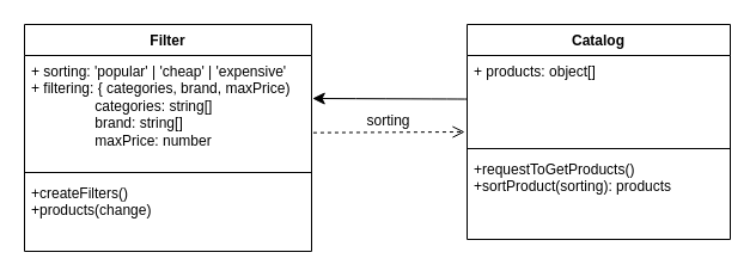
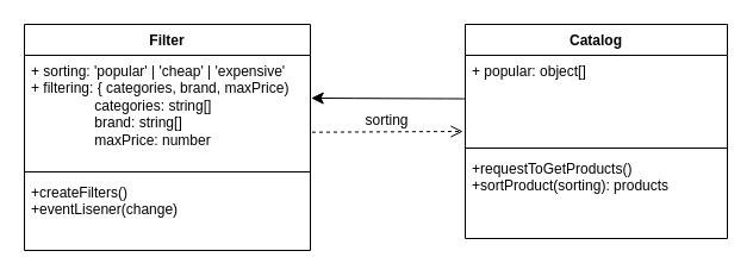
- <mxCell id="7" value="+ products: object[]&lt;div&gt;&lt;br/&gt;&lt;/div&gt;" style="text;strokeColor=none;fillColor=none;align=left;verticalAlign=top;spacingLeft=4;spacingRight=4;overflow=hidden;rotatable=0;points=[[0,0.5],[1,0.5]];portConstraint=eastwest;whiteSpace=wrap;html=1;" vertex="1" parent="6"><mxGeometry y="26" width="220" height="74" as="geometry" /></mxCell>
+ <mxCell id="7" value="+ popular: object[]&lt;div&gt;&lt;br/&gt;&lt;/div&gt;" style="text;strokeColor=none;fillColor=none;align=left;verticalAlign=top;spacingLeft=4;spacingRight=4;overflow=hidden;rotatable=0;points=[[0,0.5],[1,0.5]];portConstraint=eastwest;whiteSpace=wrap;html=1;" vertex="1" parent="6"><mxGeometry y="26" width="220" height="74" as="geometry" /></mxCell>
- <mxCell id="5" value="+createFilters&lt;span style=&quot;background-color: initial;&quot;&gt;()&lt;br&gt;+products(change)&lt;br&gt;&lt;/span&gt;" style="text;strokeColor=none;fillColor=none;align=left;verticalAlign=top;spacingLeft=4;spacingRight=4;overflow=hidden;rotatable=0;points=[[0,0.5],[1,0.5]];portConstraint=eastwest;whiteSpace=wrap;html=1;" vertex="1" parent="2"><mxGeometry y="128" width="240" height="62" as="geometry" /></mxCell>
+ <mxCell id="5" value="+createFilters&lt;span style=&quot;background-color: initial;&quot;&gt;()&lt;br&gt;+eventLisener(change)&lt;br&gt;&lt;/span&gt;" style="text;strokeColor=none;fillColor=none;align=left;verticalAlign=top;spacingLeft=4;spacingRight=4;overflow=hidden;rotatable=0;points=[[0,0.5],[1,0.5]];portConstraint=eastwest;whiteSpace=wrap;html=1;" vertex="1" parent="2"><mxGeometry y="128" width="240" height="62" as="geometry" /></mxCell>
